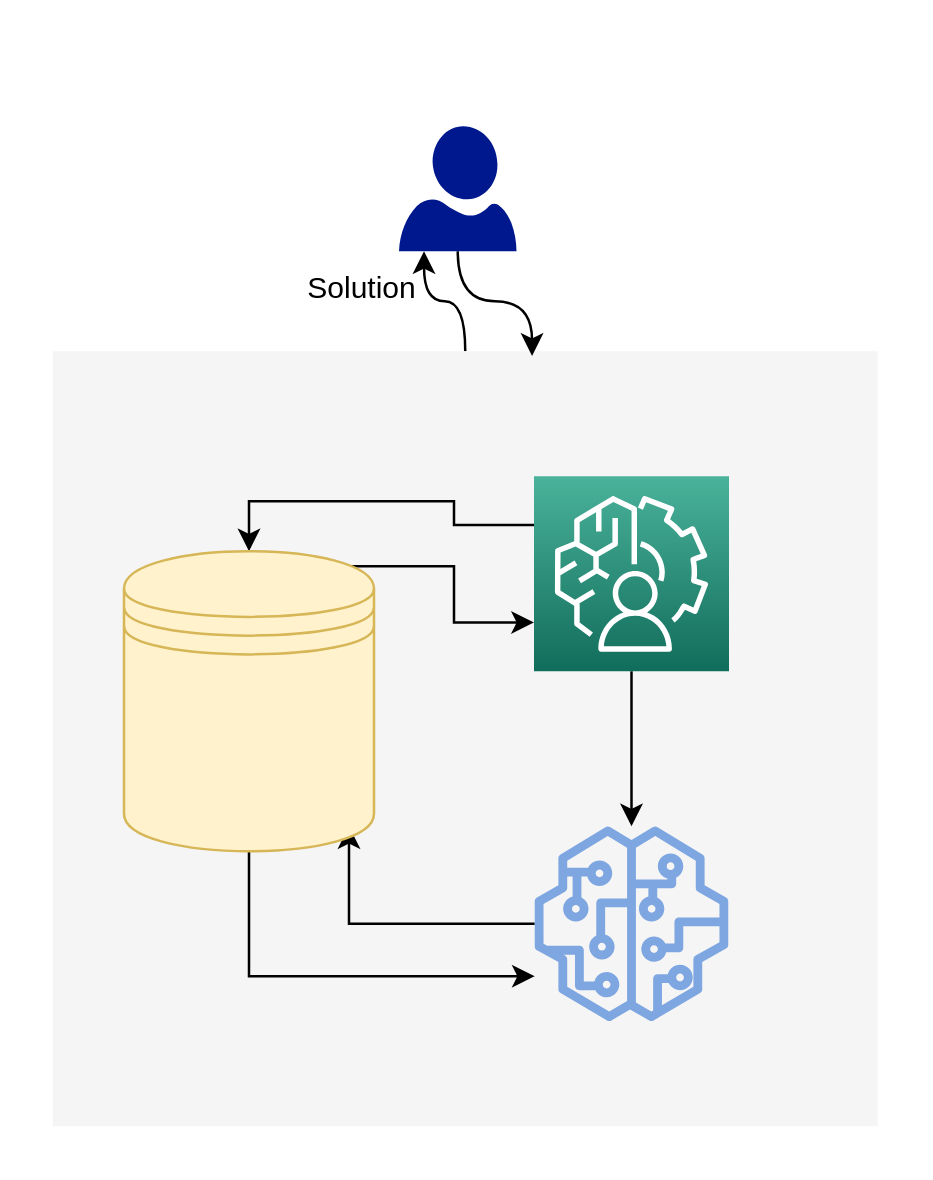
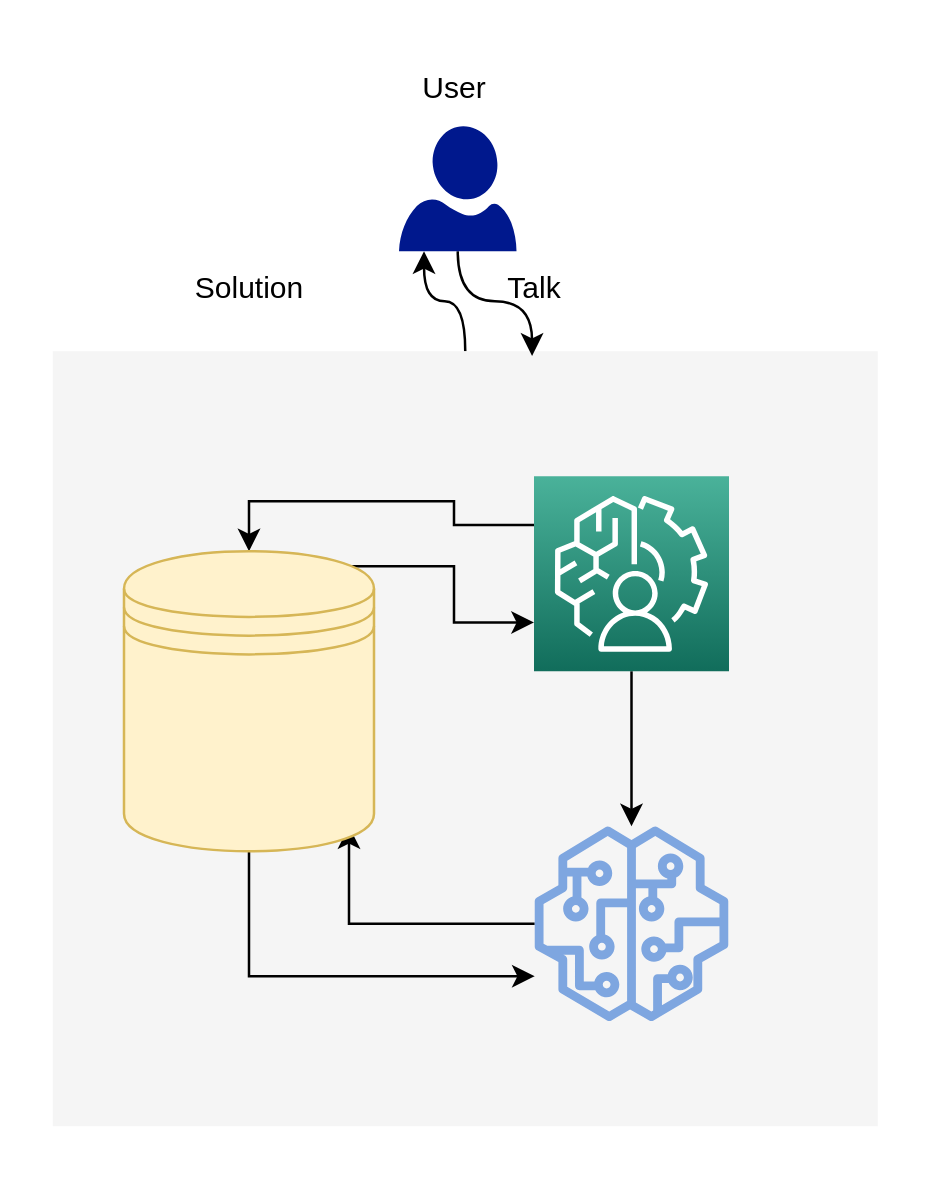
+ <mxCell id="4" value="User" style="text;html=1;align=center;verticalAlign=middle;resizable=0;points=[];autosize=1;strokeColor=none;fillColor=none;" vertex="1" parent="1"><mxGeometry x="156" y="20" width="50" height="30" as="geometry" /></mxCell>
- <mxCell id="17" value="Solution" style="text;html=1;align=center;verticalAlign=middle;resizable=0;points=[];autosize=1;strokeColor=none;fillColor=none;" vertex="1" parent="1"><mxGeometry x="109" y="100" width="70" height="30" as="geometry" /></mxCell>
+ <mxCell id="17" value="Solution" style="text;html=1;align=center;verticalAlign=middle;resizable=0;points=[];autosize=1;strokeColor=none;fillColor=none;" vertex="1" parent="1"><mxGeometry x="64" y="100" width="70" height="30" as="geometry" /></mxCell>
+ <mxCell id="16" value="Talk" style="text;html=1;align=center;verticalAlign=middle;resizable=0;points=[];autosize=1;strokeColor=none;fillColor=none;" vertex="1" parent="1"><mxGeometry x="193" y="100" width="40" height="30" as="geometry" /></mxCell>
